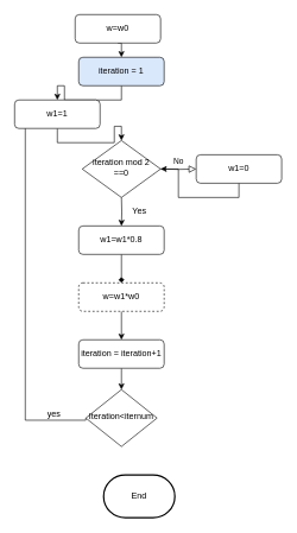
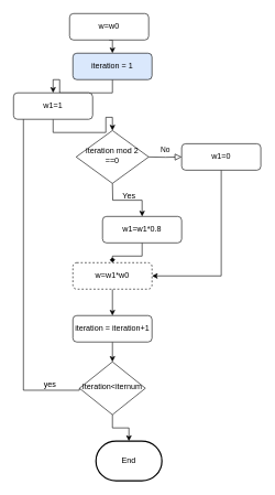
- <mxCell id="7" style="edgeStyle=orthogonalEdgeStyle;rounded=0;orthogonalLoop=1;jettySize=auto;html=1;exitX=0.5;exitY=1;exitDx=0;exitDy=0;" edge="1" parent="1" source="8" target="6"><mxGeometry relative="1" as="geometry"><mxPoint x="325" y="357" as="targetPoint" /></mxGeometry></mxCell>
+ <mxCell id="7" style="edgeStyle=orthogonalEdgeStyle;rounded=0;orthogonalLoop=1;jettySize=auto;html=1;exitX=0.5;exitY=1;exitDx=0;exitDy=0;entryX=1;entryY=0.5;entryDx=0;entryDy=0;" edge="1" parent="1" source="8" target="17"><mxGeometry relative="1" as="geometry"><mxPoint x="325" y="357" as="targetPoint" /></mxGeometry></mxCell>
- <mxCell id="13" value="w1=w1*0.8" style="rounded=1;whiteSpace=wrap;html=1;fontSize=12;glass=0;strokeWidth=1;shadow=0;" vertex="1" parent="1"><mxGeometry x="110" y="317" width="120" height="40" as="geometry" /></mxCell>
+ <mxCell id="13" value="w1=w1*0.8" style="rounded=1;whiteSpace=wrap;html=1;fontSize=12;glass=0;strokeWidth=1;shadow=0;" vertex="1" parent="1"><mxGeometry x="155" y="327" width="120" height="40" as="geometry" /></mxCell>
+ <mxCell id="9" style="edgeStyle=orthogonalEdgeStyle;rounded=0;orthogonalLoop=1;jettySize=auto;html=1;exitX=0.5;exitY=1;exitDx=0;exitDy=0;entryX=0.5;entryY=0;entryDx=0;entryDy=0;entryPerimeter=0;" edge="1" parent="1" source="11" target="20"><mxGeometry relative="1" as="geometry" /></mxCell>
